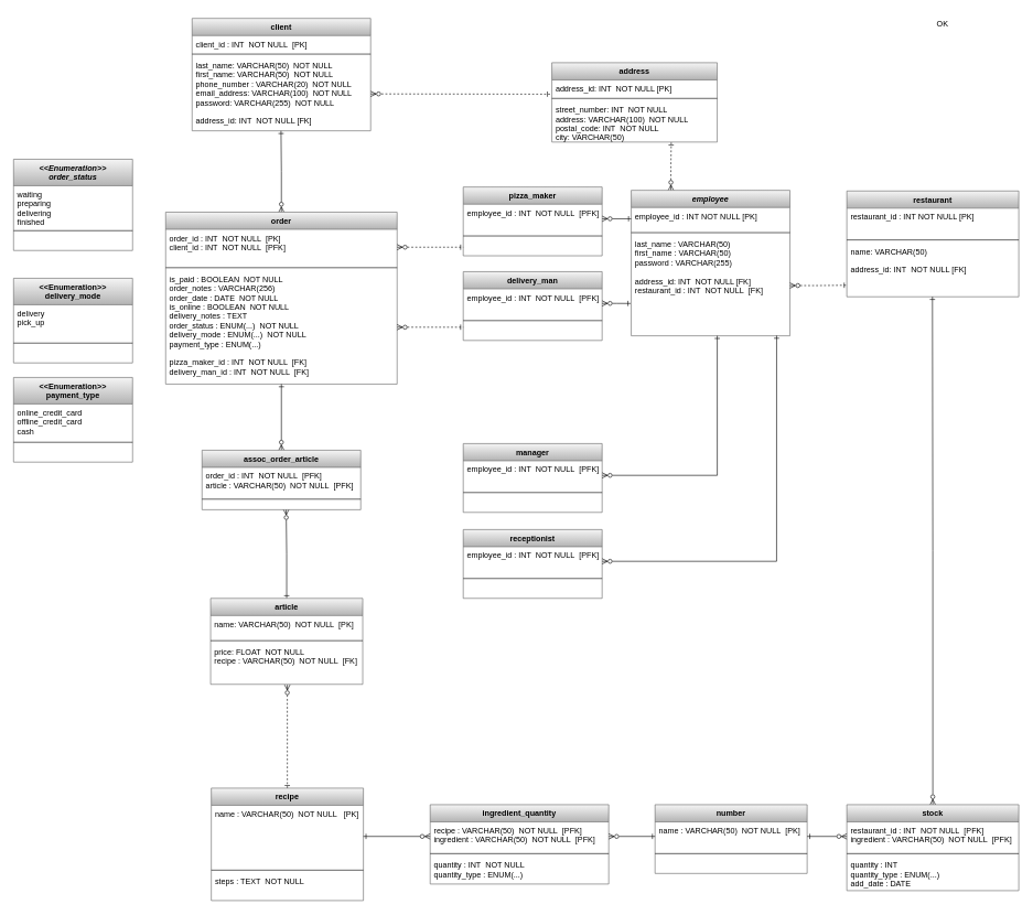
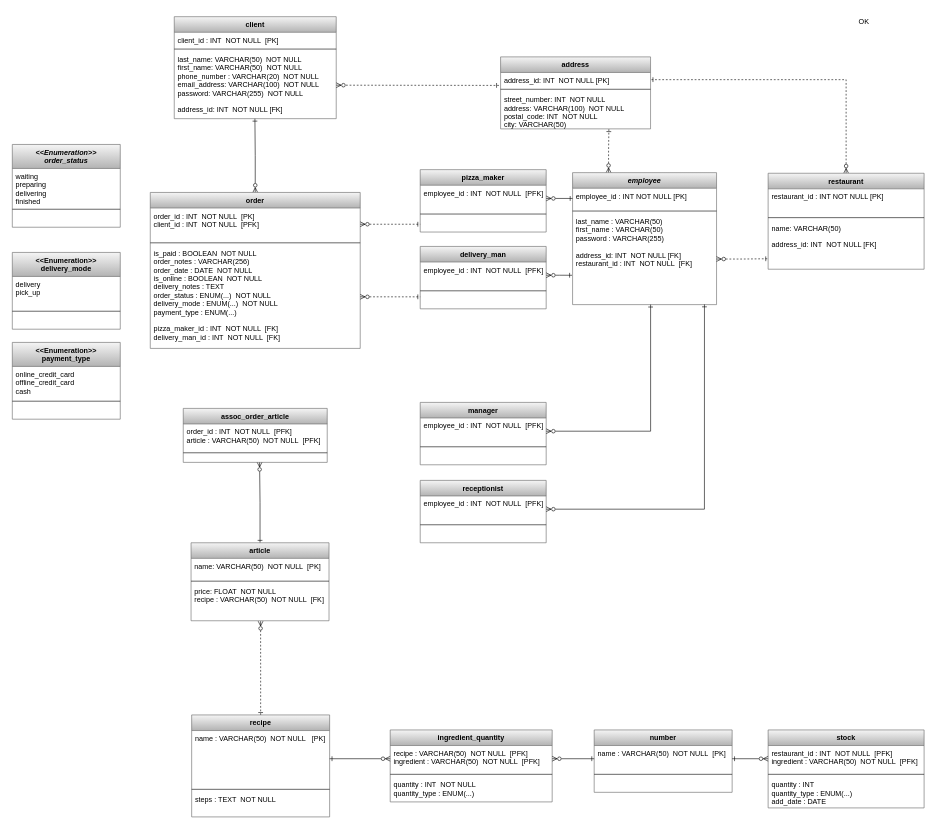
- <mxCell id="92" value="OK" style="text;html=1;strokeColor=none;fillColor=none;align=center;verticalAlign=middle;whiteSpace=wrap;rounded=0;" vertex="1" parent="1"><mxGeometry x="1395" y="20" width="60" height="30" as="geometry" /></mxCell>
+ <mxCell id="92" value="OK" style="text;html=1;strokeColor=none;fillColor=none;align=center;verticalAlign=middle;whiteSpace=wrap;rounded=0;" vertex="1" parent="1"><mxGeometry x="1410" y="20" width="60" height="30" as="geometry" /></mxCell>
+ <mxCell id="25" style="edgeStyle=orthogonalEdgeStyle;rounded=0;orthogonalLoop=1;jettySize=auto;html=1;exitX=0.5;exitY=0;exitDx=0;exitDy=0;entryX=1;entryY=0.5;entryDx=0;entryDy=0;endArrow=ERone;endFill=0;startArrow=ERzeroToMany;startFill=0;dashed=1;" parent="1" source="26" target="36" edge="1"><mxGeometry relative="1" as="geometry" /></mxCell>
- <mxCell id="44" style="edgeStyle=orthogonalEdgeStyle;rounded=0;orthogonalLoop=1;jettySize=auto;html=1;exitX=0.5;exitY=0;exitDx=0;exitDy=0;startArrow=ERzeroToMany;startFill=0;endArrow=ERone;endFill=0;" parent="1" source="45" target="12" edge="1"><mxGeometry relative="1" as="geometry" /></mxCell>
- <mxCell id="49" style="edgeStyle=orthogonalEdgeStyle;rounded=0;orthogonalLoop=1;jettySize=auto;html=1;exitX=0.5;exitY=0;exitDx=0;exitDy=0;entryX=0.498;entryY=1;entryDx=0;entryDy=0;entryPerimeter=0;startArrow=ERzeroToMany;startFill=0;endArrow=ERone;endFill=0;" parent="1" source="50" target="29" edge="1"><mxGeometry relative="1" as="geometry" /></mxCell>
